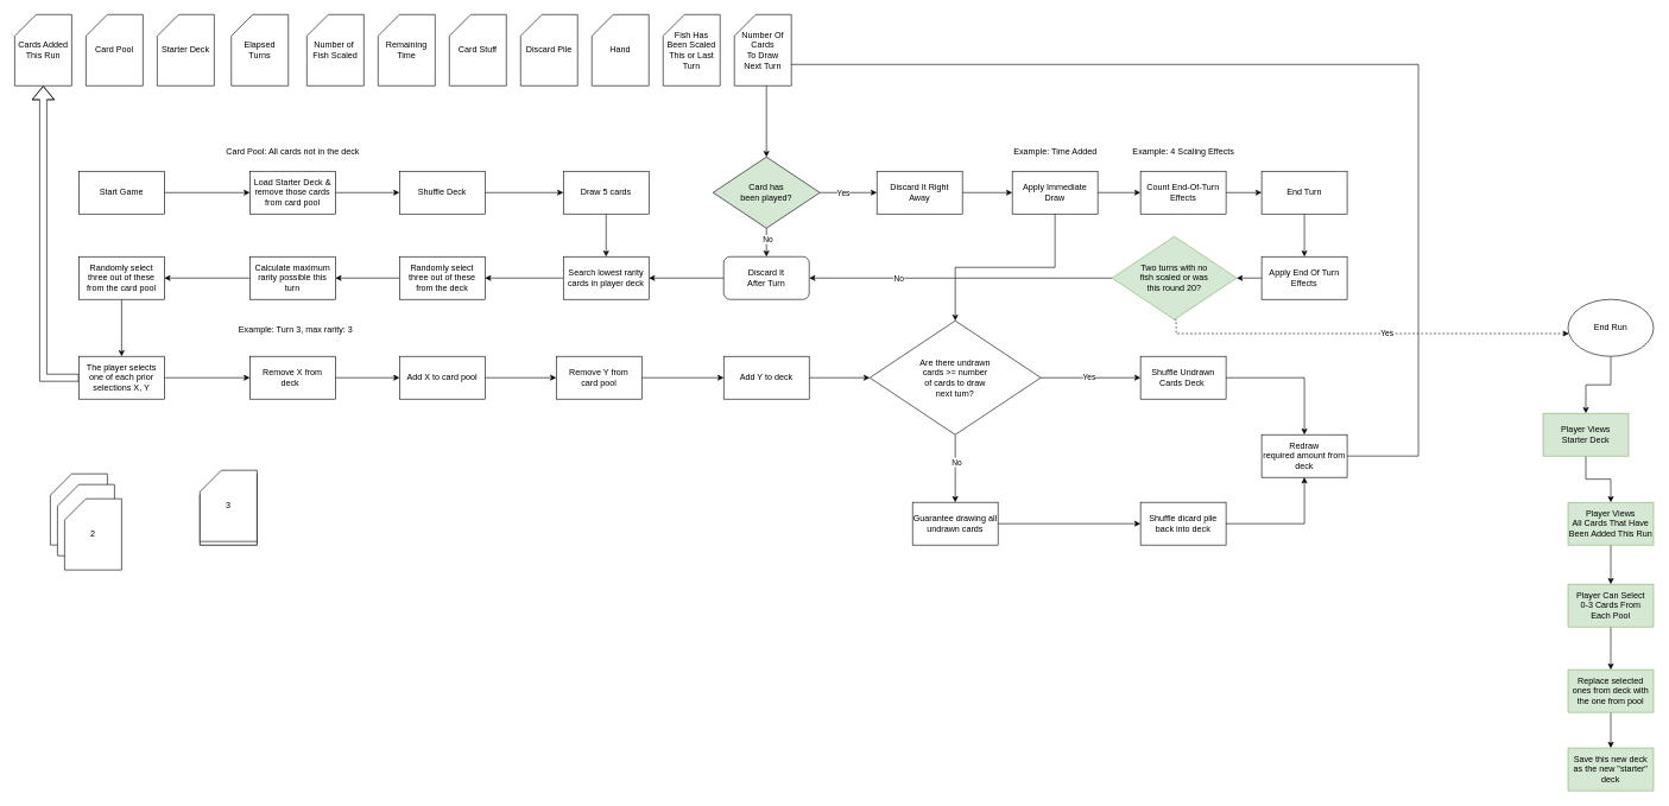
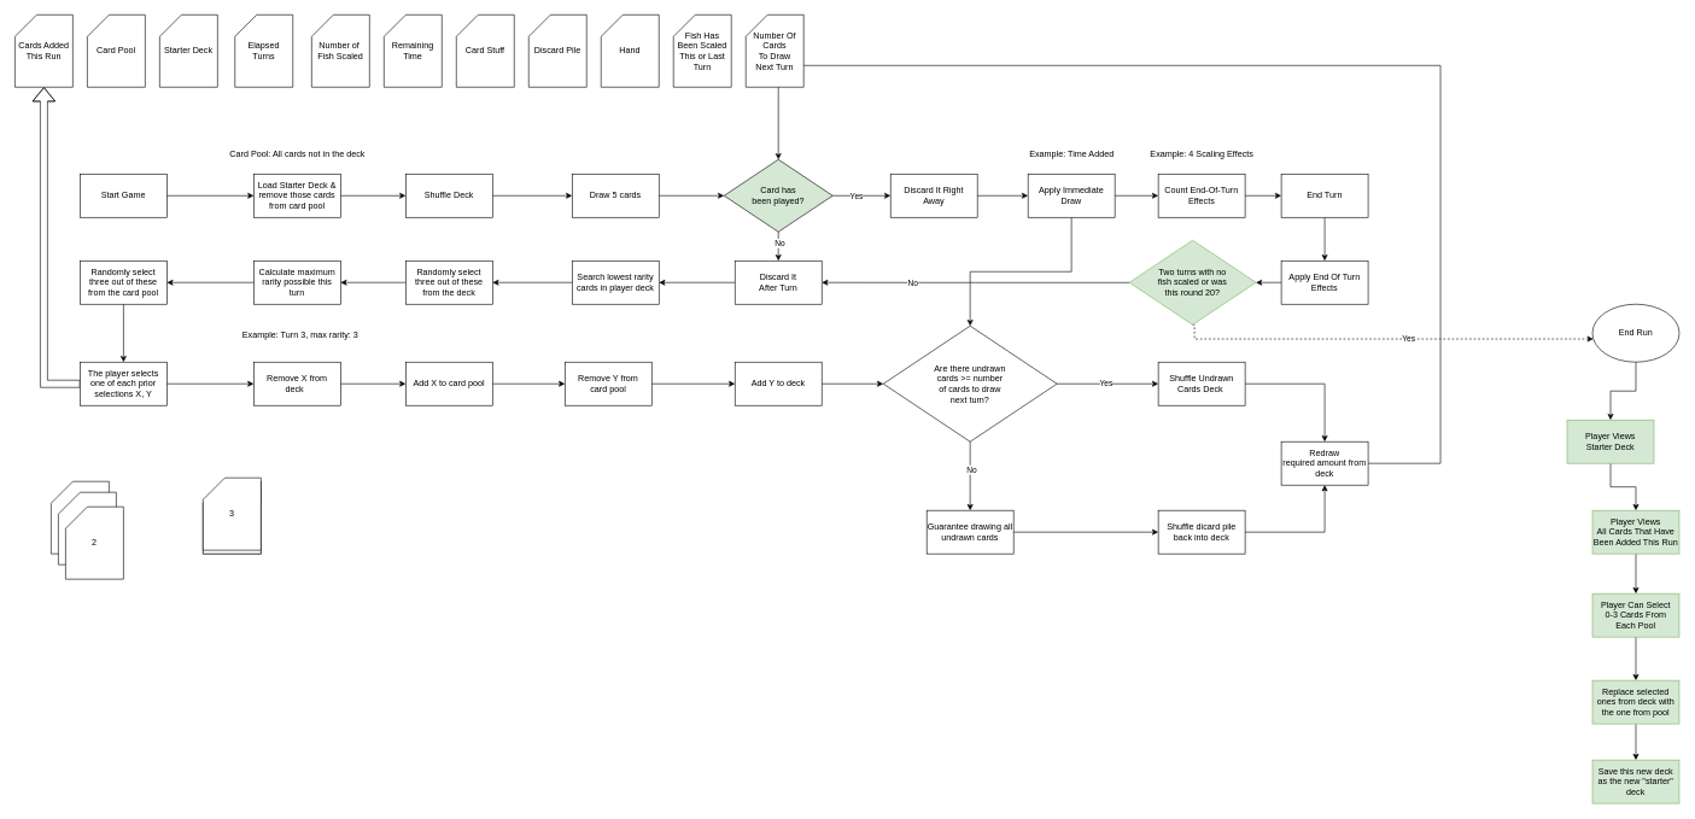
- <mxCell id="8" style="edgeStyle=orthogonalEdgeStyle;rounded=0;orthogonalLoop=1;jettySize=auto;html=1;" edge="1" parent="1" source="9" target="31"><mxGeometry relative="1" as="geometry" /></mxCell>
+ <mxCell id="8" style="edgeStyle=orthogonalEdgeStyle;rounded=0;orthogonalLoop=1;jettySize=auto;html=1;" edge="1" parent="1" source="9" target="14"><mxGeometry relative="1" as="geometry" /></mxCell>
- <mxCell id="18" value="Discard It&lt;br&gt;After Turn" style="whiteSpace=wrap;html=1;rounded=1;" vertex="1" parent="1"><mxGeometry x="1015" y="360" width="120" height="60" as="geometry" /></mxCell>
+ <mxCell id="18" value="Discard It&lt;br&gt;After Turn" style="whiteSpace=wrap;html=1;" vertex="1" parent="1"><mxGeometry x="1015" y="360" width="120" height="60" as="geometry" /></mxCell>
